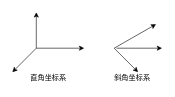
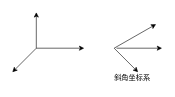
- <mxCell id="5" value="直角坐标系" style="text;html=1;align=center;verticalAlign=middle;resizable=0;points=[];autosize=1;" parent="1" vertex="1"><mxGeometry x="40" y="120" width="80" height="20" as="geometry" /></mxCell>
